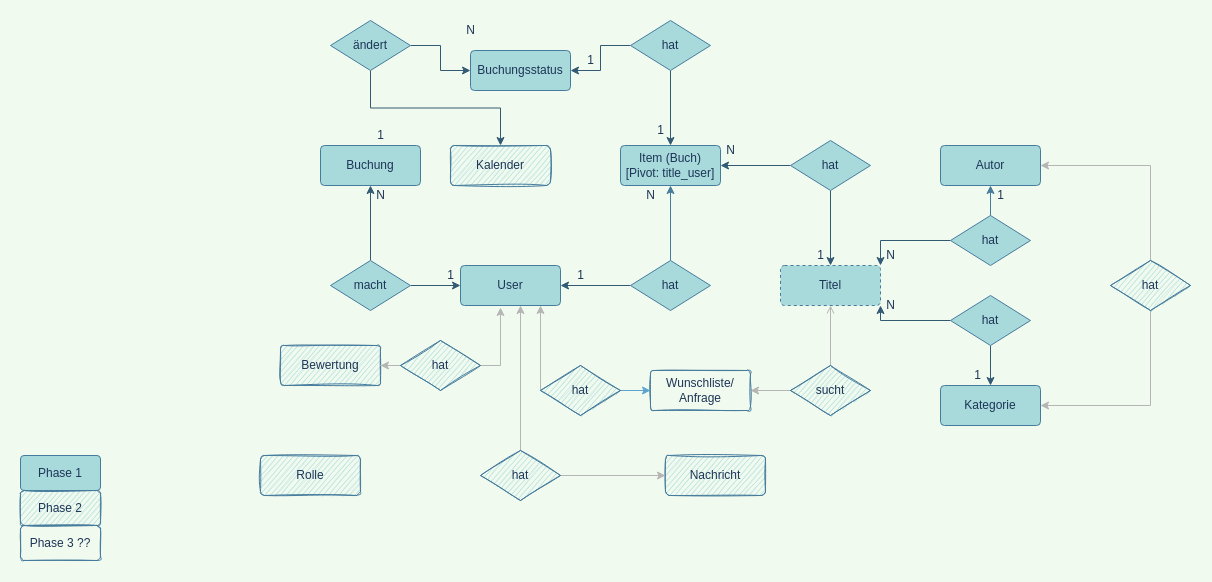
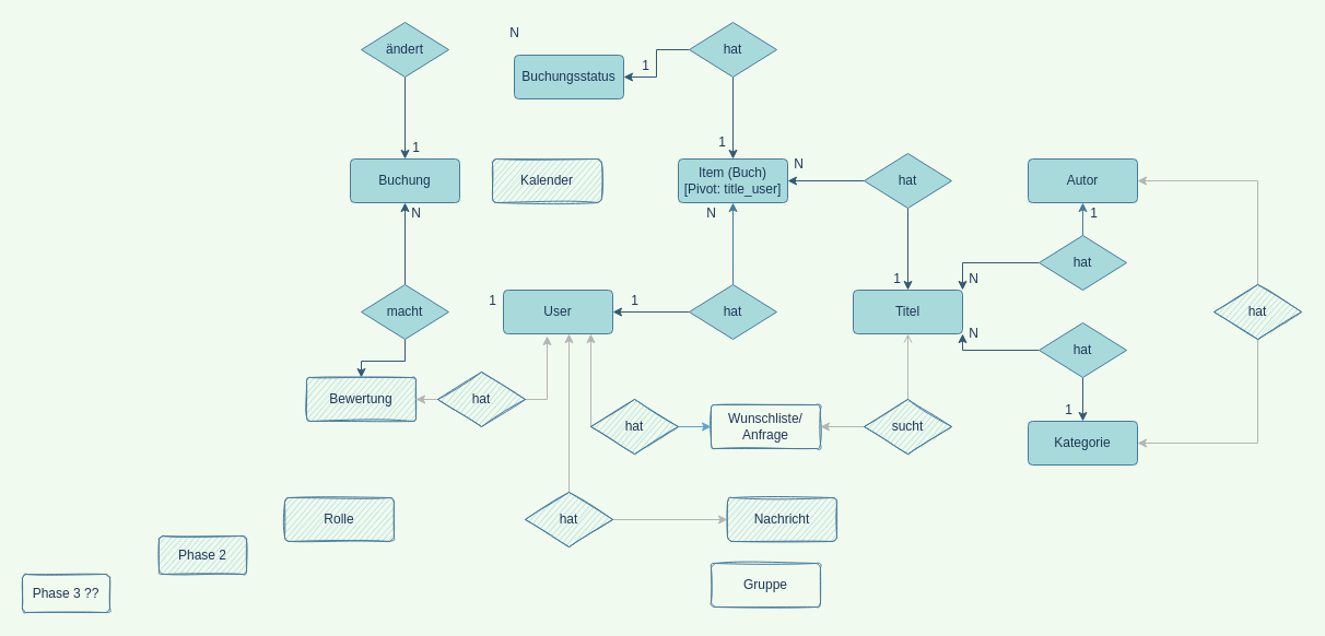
- <mxCell id="21" style="edgeStyle=orthogonalEdgeStyle;rounded=0;orthogonalLoop=1;jettySize=auto;html=1;exitX=1;exitY=0.5;exitDx=0;exitDy=0;entryX=0;entryY=0.5;entryDx=0;entryDy=0;labelBackgroundColor=#F1FAEE;fontColor=#1D3557;strokeColor=#325A73;" parent="1" source="23" target="6" edge="1"><mxGeometry relative="1" as="geometry" /></mxCell>
- <mxCell id="22" style="edgeStyle=orthogonalEdgeStyle;rounded=0;orthogonalLoop=1;jettySize=auto;html=1;exitX=0.5;exitY=1;exitDx=0;exitDy=0;labelBackgroundColor=#F1FAEE;fontColor=#1D3557;strokeColor=#325A73;" parent="1" source="23" target="33" edge="1"><mxGeometry relative="1" as="geometry" /></mxCell>
+ <mxCell id="22" style="edgeStyle=orthogonalEdgeStyle;rounded=0;orthogonalLoop=1;jettySize=auto;html=1;exitX=0.5;exitY=1;exitDx=0;exitDy=0;entryX=0.5;entryY=0;entryDx=0;entryDy=0;labelBackgroundColor=#F1FAEE;fontColor=#1D3557;strokeColor=#325A73;" parent="1" source="23" target="8" edge="1"><mxGeometry relative="1" as="geometry" /></mxCell>
- <mxCell id="30" style="edgeStyle=orthogonalEdgeStyle;rounded=0;orthogonalLoop=1;jettySize=auto;html=1;entryX=0;entryY=0.5;entryDx=0;entryDy=0;labelBackgroundColor=#F1FAEE;fontColor=#1D3557;strokeColor=#325A73;" parent="1" source="32" target="7" edge="1"><mxGeometry relative="1" as="geometry" /></mxCell>
+ <mxCell id="30" style="edgeStyle=orthogonalEdgeStyle;rounded=0;orthogonalLoop=1;jettySize=auto;html=1;labelBackgroundColor=#F1FAEE;fontColor=#1D3557;strokeColor=#325A73;" parent="1" source="32" target="35" edge="1"><mxGeometry relative="1" as="geometry" /></mxCell>
- <mxCell id="2" value="Titel" style="rounded=1;arcSize=10;whiteSpace=wrap;html=1;align=center;fillColor=#A8DADC;strokeColor=#457B9D;fontColor=#1D3557;dashed=1;" parent="1" vertex="1"><mxGeometry x="780" y="265" width="100" height="40" as="geometry" /></mxCell>
+ <mxCell id="2" value="Titel" style="rounded=1;arcSize=10;whiteSpace=wrap;html=1;align=center;fillColor=#A8DADC;strokeColor=#457B9D;fontColor=#1D3557;" parent="1" vertex="1"><mxGeometry x="780" y="265" width="100" height="40" as="geometry" /></mxCell>
- <mxCell id="63" value="Phase 1" style="rounded=1;arcSize=10;whiteSpace=wrap;html=1;align=center;sketch=0;fillColor=#A8DADC;strokeColor=#457B9D;fontColor=#1D3557;" parent="1" vertex="1"><mxGeometry x="20" y="455" width="80" height="35" as="geometry" /></mxCell>
- <mxCell id="64" value="Phase 2" style="rounded=1;arcSize=10;whiteSpace=wrap;html=1;align=center;sketch=1;fillColor=#A8DADC;strokeColor=#457B9D;fontColor=#1D3557;" parent="1" vertex="1"><mxGeometry x="20" y="490" width="80" height="35" as="geometry" /></mxCell>
+ <mxCell id="64" value="Phase 2" style="rounded=1;arcSize=10;whiteSpace=wrap;html=1;align=center;sketch=1;fillColor=#A8DADC;strokeColor=#457B9D;fontColor=#1D3557;" parent="1" vertex="1"><mxGeometry x="145" y="490" width="80" height="35" as="geometry" /></mxCell>
+ <mxCell id="34" value="Gruppe" style="rounded=1;arcSize=10;whiteSpace=wrap;html=1;align=center;sketch=1;fillColor=none;strokeColor=#457B9D;fontColor=#1D3557;" parent="1" vertex="1"><mxGeometry x="650" y="515" width="100" height="40" as="geometry" /></mxCell>
